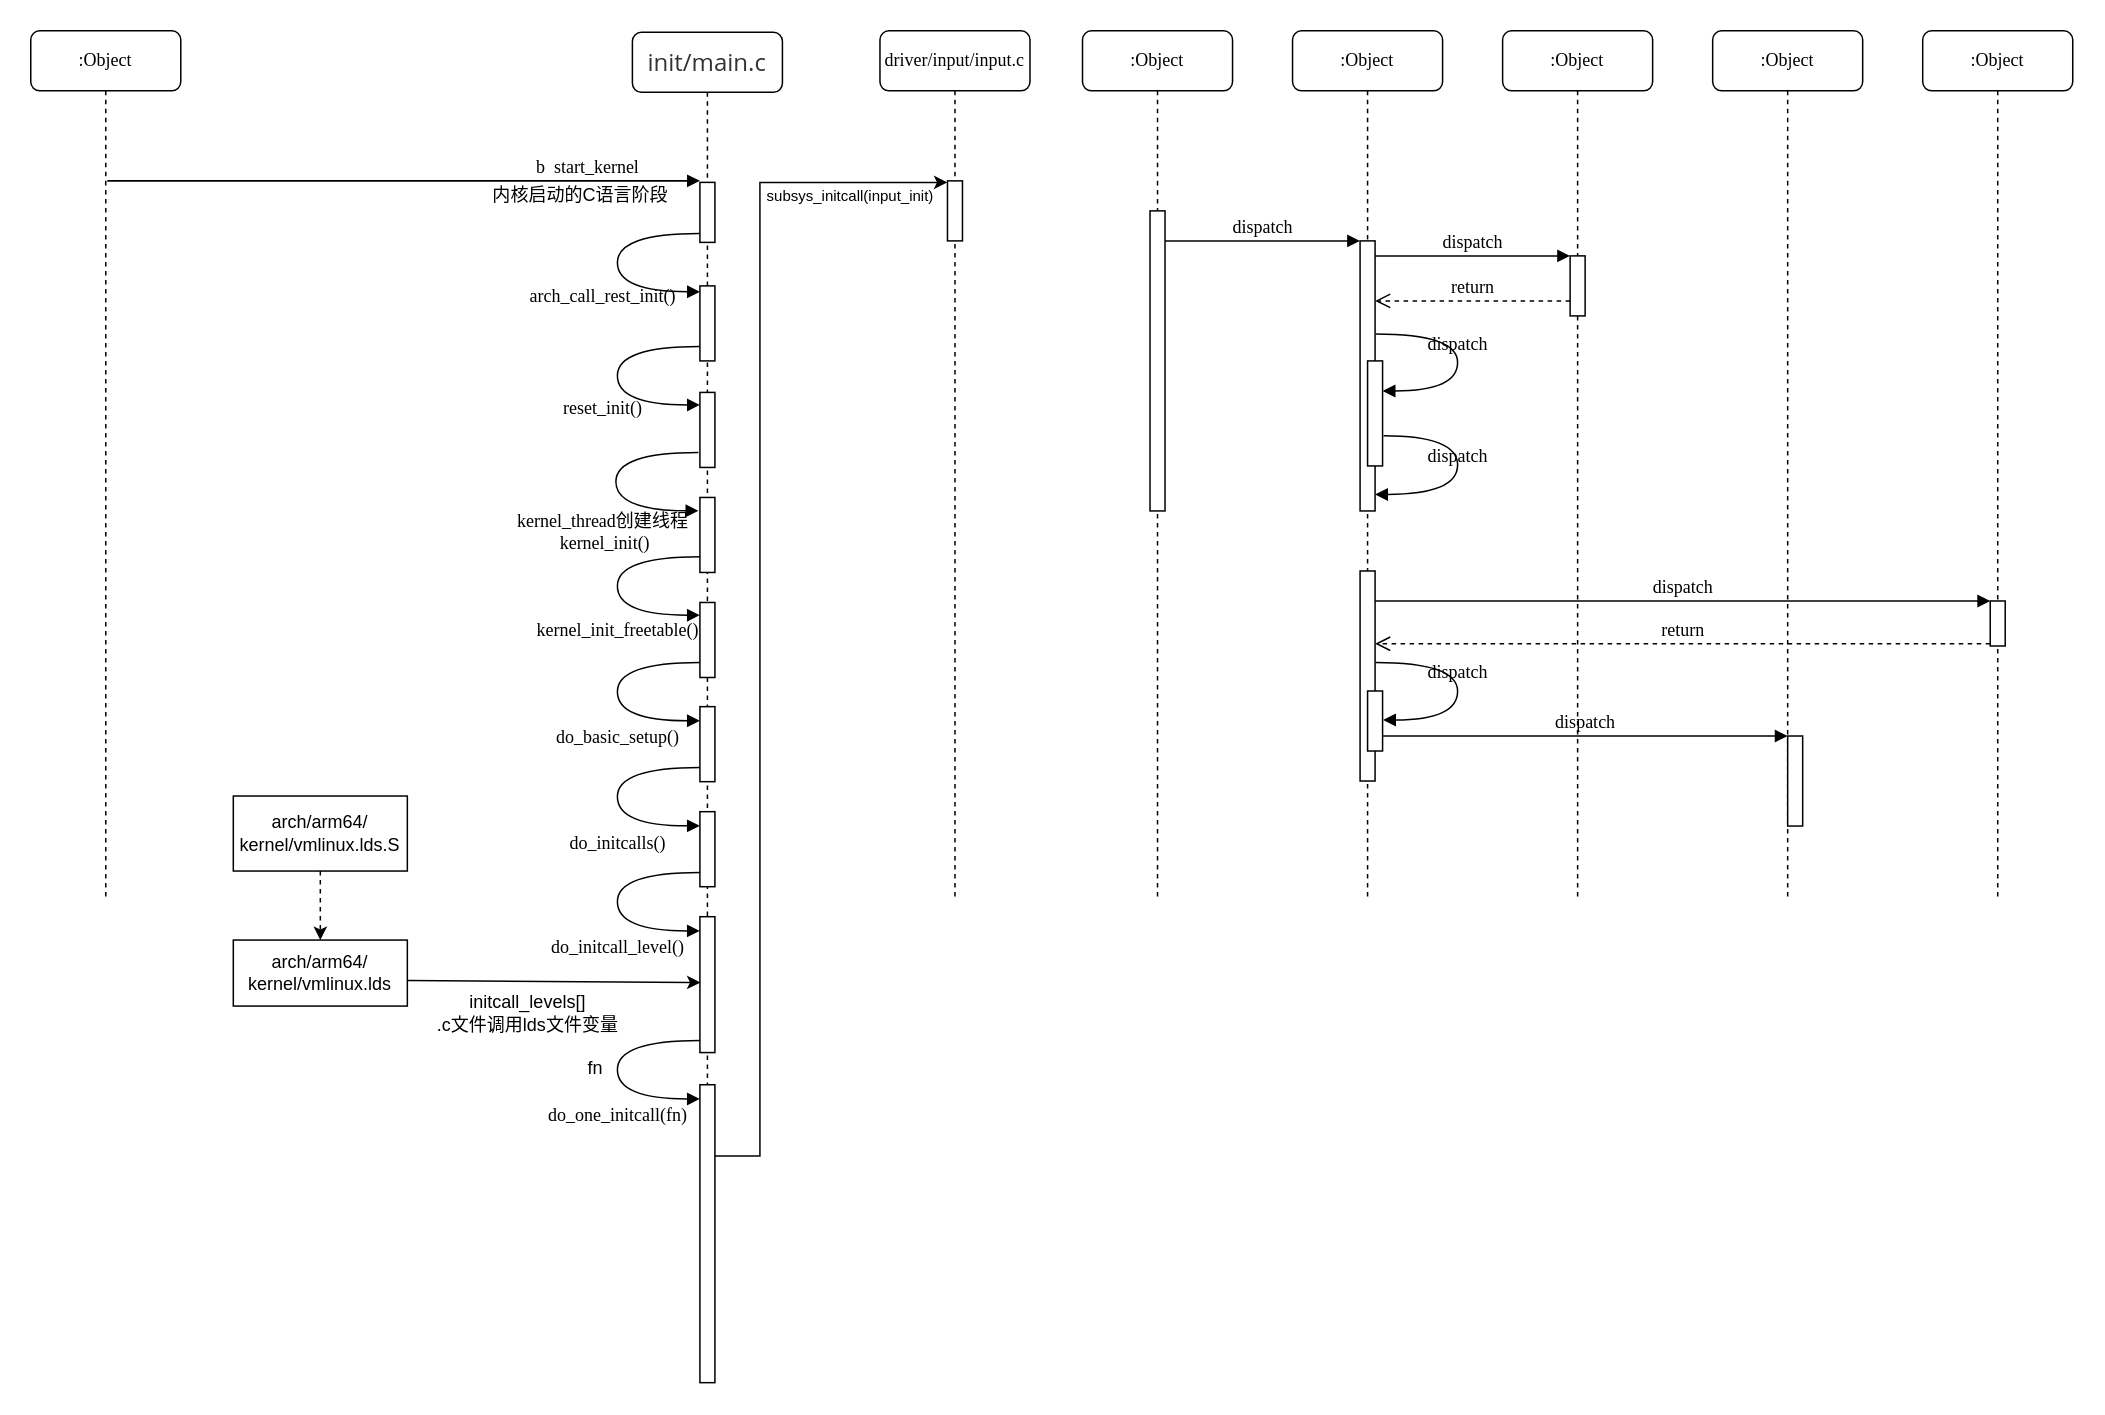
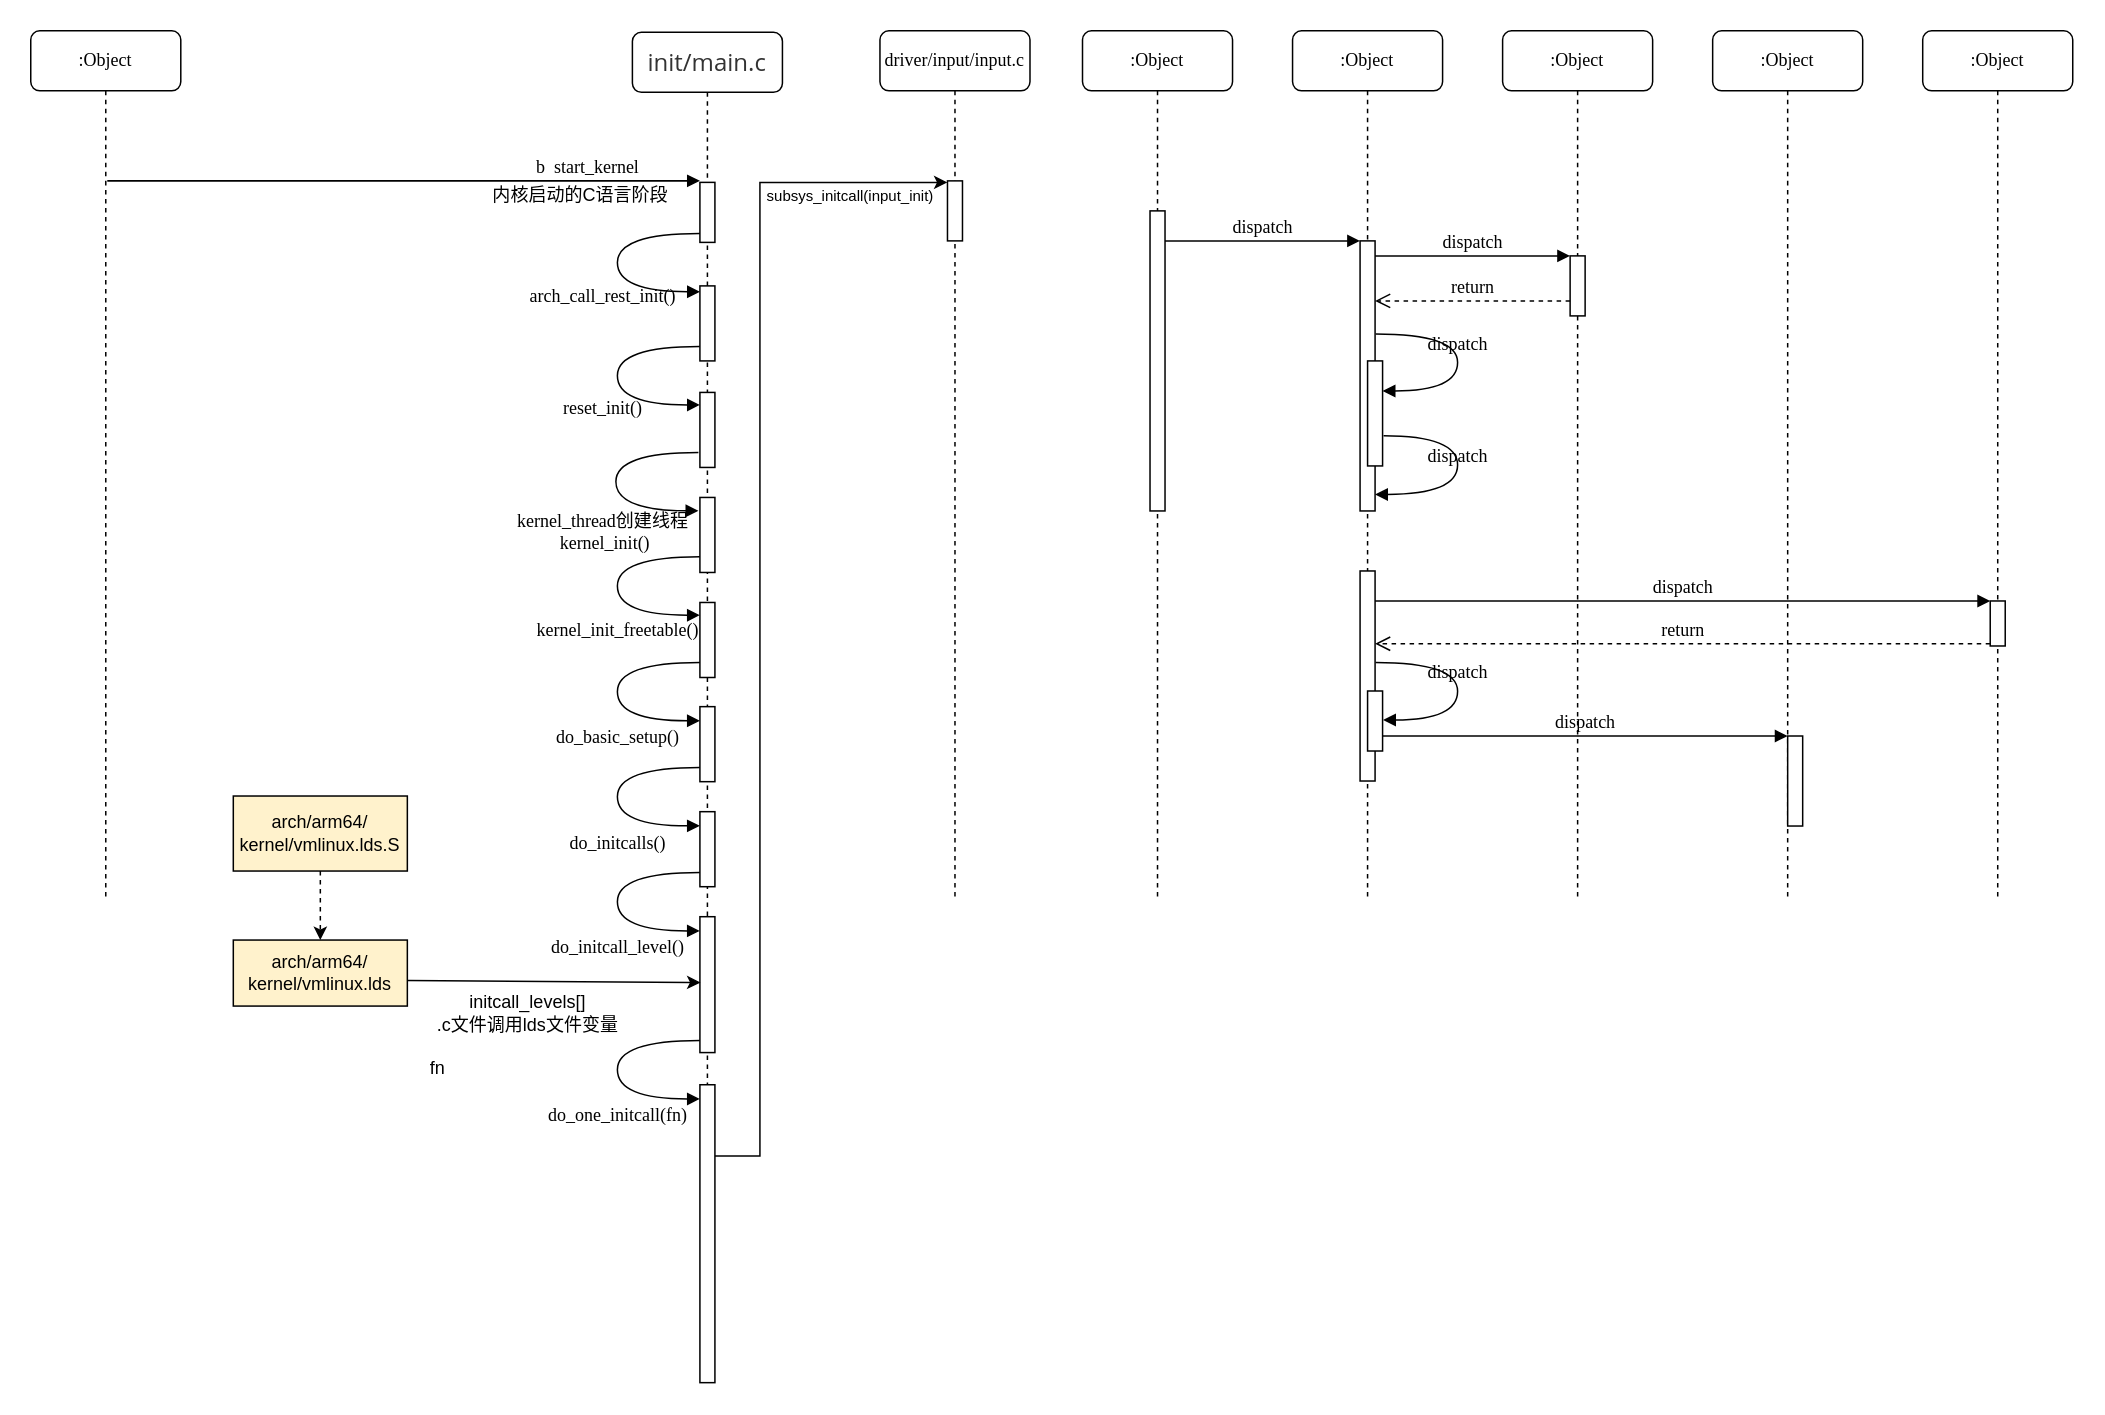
- <mxCell id="47" value="arch/arm64/&lt;br&gt;kernel/vmlinux.lds.S" style="whiteSpace=wrap;html=1;" parent="1" vertex="1"><mxGeometry x="155" y="530" width="116" height="50" as="geometry" /></mxCell>
+ <mxCell id="47" value="arch/arm64/&lt;br&gt;kernel/vmlinux.lds.S" style="whiteSpace=wrap;html=1;fillColor=#fff2cc;" parent="1" vertex="1"><mxGeometry x="155" y="530" width="116" height="50" as="geometry" /></mxCell>
- <mxCell id="46" value="arch/arm64/&lt;br&gt;kernel/vmlinux.lds" style="rounded=0;whiteSpace=wrap;html=1;" parent="1" vertex="1"><mxGeometry x="155" y="626" width="116" height="44" as="geometry" /></mxCell>
+ <mxCell id="46" value="arch/arm64/&lt;br&gt;kernel/vmlinux.lds" style="rounded=0;whiteSpace=wrap;html=1;fillColor=#fff2cc;" parent="1" vertex="1"><mxGeometry x="155" y="626" width="116" height="44" as="geometry" /></mxCell>
- <mxCell id="49" value="fn" style="text;html=1;align=center;verticalAlign=middle;resizable=0;points=[];autosize=1;strokeColor=none;fillColor=none;" parent="1" vertex="1"><mxGeometry x="381" y="702" width="30" height="20" as="geometry" /></mxCell>
+ <mxCell id="49" value="fn" style="text;html=1;align=center;verticalAlign=middle;resizable=0;points=[];autosize=1;strokeColor=none;fillColor=none;" parent="1" vertex="1"><mxGeometry x="276" y="702" width="30" height="20" as="geometry" /></mxCell>
